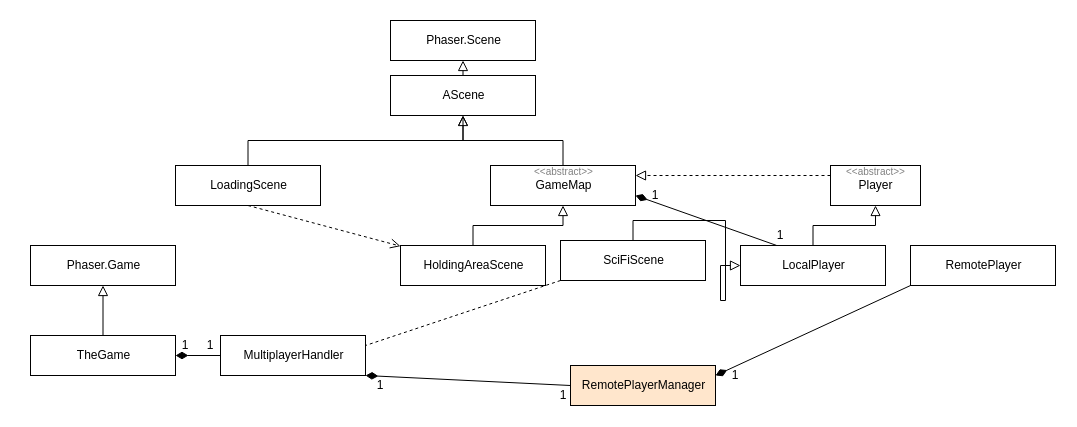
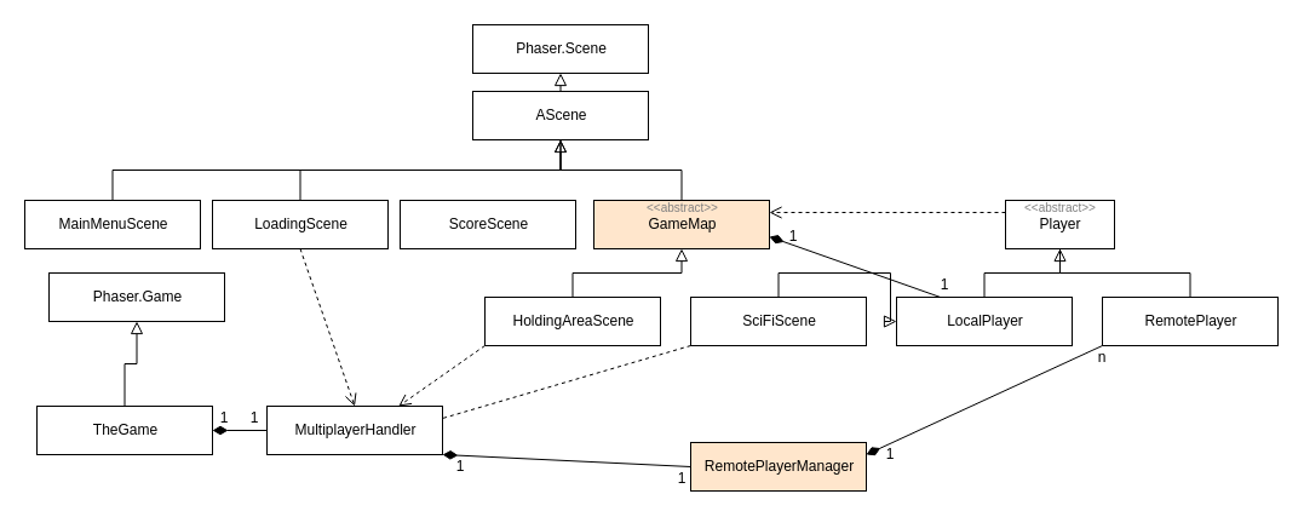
+ <mxCell id="14" style="edgeStyle=orthogonalEdgeStyle;rounded=0;orthogonalLoop=1;jettySize=auto;html=1;exitX=0.5;exitY=0;exitDx=0;exitDy=0;entryX=0.5;entryY=1;entryDx=0;entryDy=0;endArrow=block;endFill=0;endSize=8;" edge="1" parent="1" source="15" target="11"><mxGeometry relative="1" as="geometry" /></mxCell>
- <mxCell id="16" style="edgeStyle=orthogonalEdgeStyle;rounded=0;orthogonalLoop=1;jettySize=auto;html=1;exitX=0.5;exitY=0;exitDx=0;exitDy=0;entryX=0.5;entryY=1;entryDx=0;entryDy=0;endArrow=block;endFill=0;endSize=8;" edge="1" parent="1" source="17" target="11"><mxGeometry relative="1" as="geometry" /></mxCell>
+ <mxCell id="16" style="edgeStyle=orthogonalEdgeStyle;rounded=0;orthogonalLoop=1;jettySize=auto;html=1;exitX=0.5;exitY=0;exitDx=0;exitDy=0;entryX=0.5;entryY=1;entryDx=0;entryDy=0;endArrow=none;endFill=0;endSize=8;" edge="1" parent="1" source="17" target="11"><mxGeometry relative="1" as="geometry" /></mxCell>
- <mxCell id="33" value="" style="endArrow=block;html=1;exitX=0;exitY=0.25;exitDx=0;exitDy=0;entryX=1;entryY=0.25;entryDx=0;entryDy=0;dashed=1;endFill=0;endSize=8;" edge="1" parent="1" source="26" target="13"><mxGeometry width="50" height="50" relative="1" as="geometry"><mxPoint x="865" y="85" as="sourcePoint" /><mxPoint x="660" y="145" as="targetPoint" /></mxGeometry></mxCell>
+ <mxCell id="33" value="" style="endArrow=open;html=1;exitX=0;exitY=0.25;exitDx=0;exitDy=0;entryX=1;entryY=0.25;entryDx=0;entryDy=0;dashed=1;endFill=0;endSize=8;" edge="1" parent="1" source="26" target="13"><mxGeometry width="50" height="50" relative="1" as="geometry"><mxPoint x="865" y="85" as="sourcePoint" /><mxPoint x="660" y="145" as="targetPoint" /></mxGeometry></mxCell>
+ <mxCell id="15" value="MainMenuScene" style="html=1;" vertex="1" parent="1"><mxGeometry x="20" y="165" width="145" height="40" as="geometry" /></mxCell>
+ <mxCell id="18" value="ScoreScene" style="html=1;" vertex="1" parent="1"><mxGeometry x="330" y="165" width="145" height="40" as="geometry" /></mxCell>
- <mxCell id="13" value="&lt;font color=&quot;#808080&quot; style=&quot;font-size: 10px&quot;&gt;&amp;lt;&amp;lt;abstract&amp;gt;&amp;gt;&lt;/font&gt;&lt;br&gt;GameMap&lt;br&gt;&amp;nbsp;&amp;nbsp;" style="html=1;" vertex="1" parent="1"><mxGeometry x="490" y="165" width="145" height="40" as="geometry" /></mxCell>
+ <mxCell id="13" value="&lt;font color=&quot;#808080&quot; style=&quot;font-size: 10px&quot;&gt;&amp;lt;&amp;lt;abstract&amp;gt;&amp;gt;&lt;/font&gt;&lt;br&gt;GameMap&lt;br&gt;&amp;nbsp;&amp;nbsp;" style="html=1;fillColor=#ffe6cc;" vertex="1" parent="1"><mxGeometry x="490" y="165" width="145" height="40" as="geometry" /></mxCell>
- <mxCell id="19" value="" style="endArrow=open;html=1;exitX=0.5;exitY=1;exitDx=0;exitDy=0;dashed=1;endFill=0;endSize=8;" edge="1" parent="1" source="17" target="21"><mxGeometry width="50" height="50" relative="1" as="geometry"><mxPoint x="350" y="325" as="sourcePoint" /><mxPoint x="400" y="275" as="targetPoint" /></mxGeometry></mxCell>
+ <mxCell id="19" value="" style="endArrow=open;html=1;exitX=0.5;exitY=1;exitDx=0;exitDy=0;entryX=0.5;entryY=0;entryDx=0;entryDy=0;dashed=1;endFill=0;endSize=8;" edge="1" parent="1" source="17" target="6"><mxGeometry width="50" height="50" relative="1" as="geometry"><mxPoint x="350" y="325" as="sourcePoint" /><mxPoint x="400" y="275" as="targetPoint" /></mxGeometry></mxCell>
- <mxCell id="27" style="edgeStyle=orthogonalEdgeStyle;rounded=0;orthogonalLoop=1;jettySize=auto;html=1;exitX=0.5;exitY=0;exitDx=0;exitDy=0;entryX=0.5;entryY=1;entryDx=0;entryDy=0;endArrow=block;endFill=0;endSize=8;" edge="1" parent="1" source="29" target="26"><mxGeometry relative="1" as="geometry" /></mxCell>
+ <mxCell id="27" style="edgeStyle=orthogonalEdgeStyle;rounded=0;orthogonalLoop=1;jettySize=auto;html=1;exitX=0.5;exitY=0;exitDx=0;exitDy=0;entryX=0.5;entryY=1;entryDx=0;entryDy=0;endArrow=none;endFill=0;endSize=8;" edge="1" parent="1" source="29" target="26"><mxGeometry relative="1" as="geometry" /></mxCell>
+ <mxCell id="30" style="edgeStyle=orthogonalEdgeStyle;rounded=0;orthogonalLoop=1;jettySize=auto;html=1;exitX=0.5;exitY=0;exitDx=0;exitDy=0;entryX=0.5;entryY=1;entryDx=0;entryDy=0;endArrow=block;endFill=0;endSize=8;" edge="1" parent="1" source="32" target="26"><mxGeometry relative="1" as="geometry" /></mxCell>
- <mxCell id="23" value="SciFiScene" style="html=1;" vertex="1" parent="1"><mxGeometry x="560" y="240" width="145" height="40" as="geometry" /></mxCell>
+ <mxCell id="23" value="SciFiScene" style="html=1;" vertex="1" parent="1"><mxGeometry x="570" y="245" width="145" height="40" as="geometry" /></mxCell>
- <mxCell id="2" value="Phaser.Game" style="html=1;" vertex="1" parent="1"><mxGeometry x="30" y="245" width="145" height="40" as="geometry" /></mxCell>
+ <mxCell id="2" value="Phaser.Game" style="html=1;" vertex="1" parent="1"><mxGeometry x="40" y="225" width="145" height="40" as="geometry" /></mxCell>
+ <mxCell id="37" value="n" style="text;html=1;strokeColor=none;fillColor=none;align=center;verticalAlign=middle;whiteSpace=wrap;rounded=0;" vertex="1" parent="1"><mxGeometry x="890" y="285" width="40" height="20" as="geometry" /></mxCell>
+ <mxCell id="24" value="" style="endArrow=open;html=1;exitX=0;exitY=1;exitDx=0;exitDy=0;entryX=0.75;entryY=0;entryDx=0;entryDy=0;dashed=1;endFill=0;endSize=8;" edge="1" parent="1" source="21" target="6"><mxGeometry width="50" height="50" relative="1" as="geometry"><mxPoint x="257.5" y="215" as="sourcePoint" /><mxPoint x="302.5" y="345" as="targetPoint" /></mxGeometry></mxCell>
